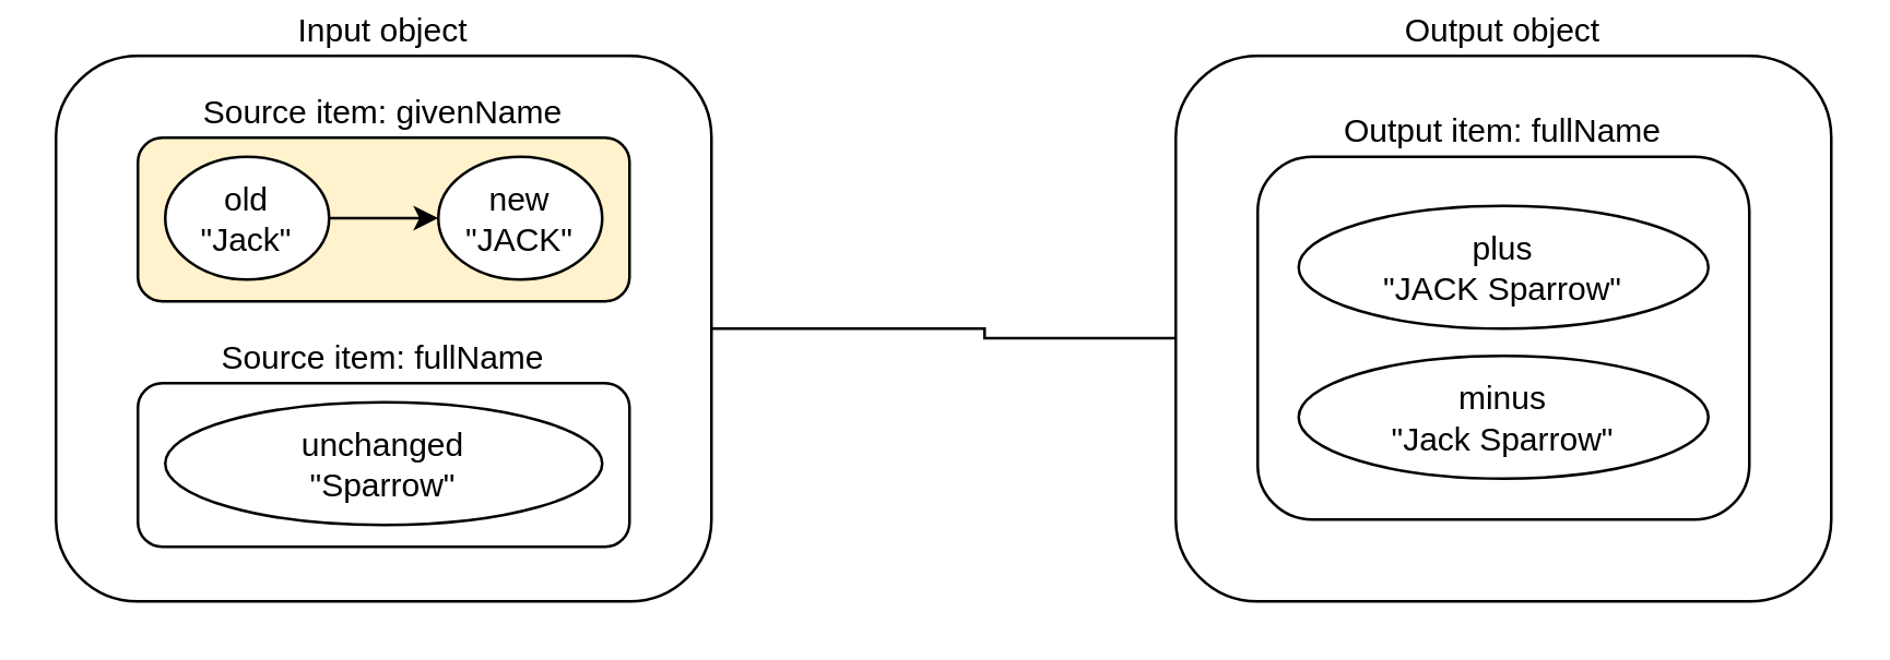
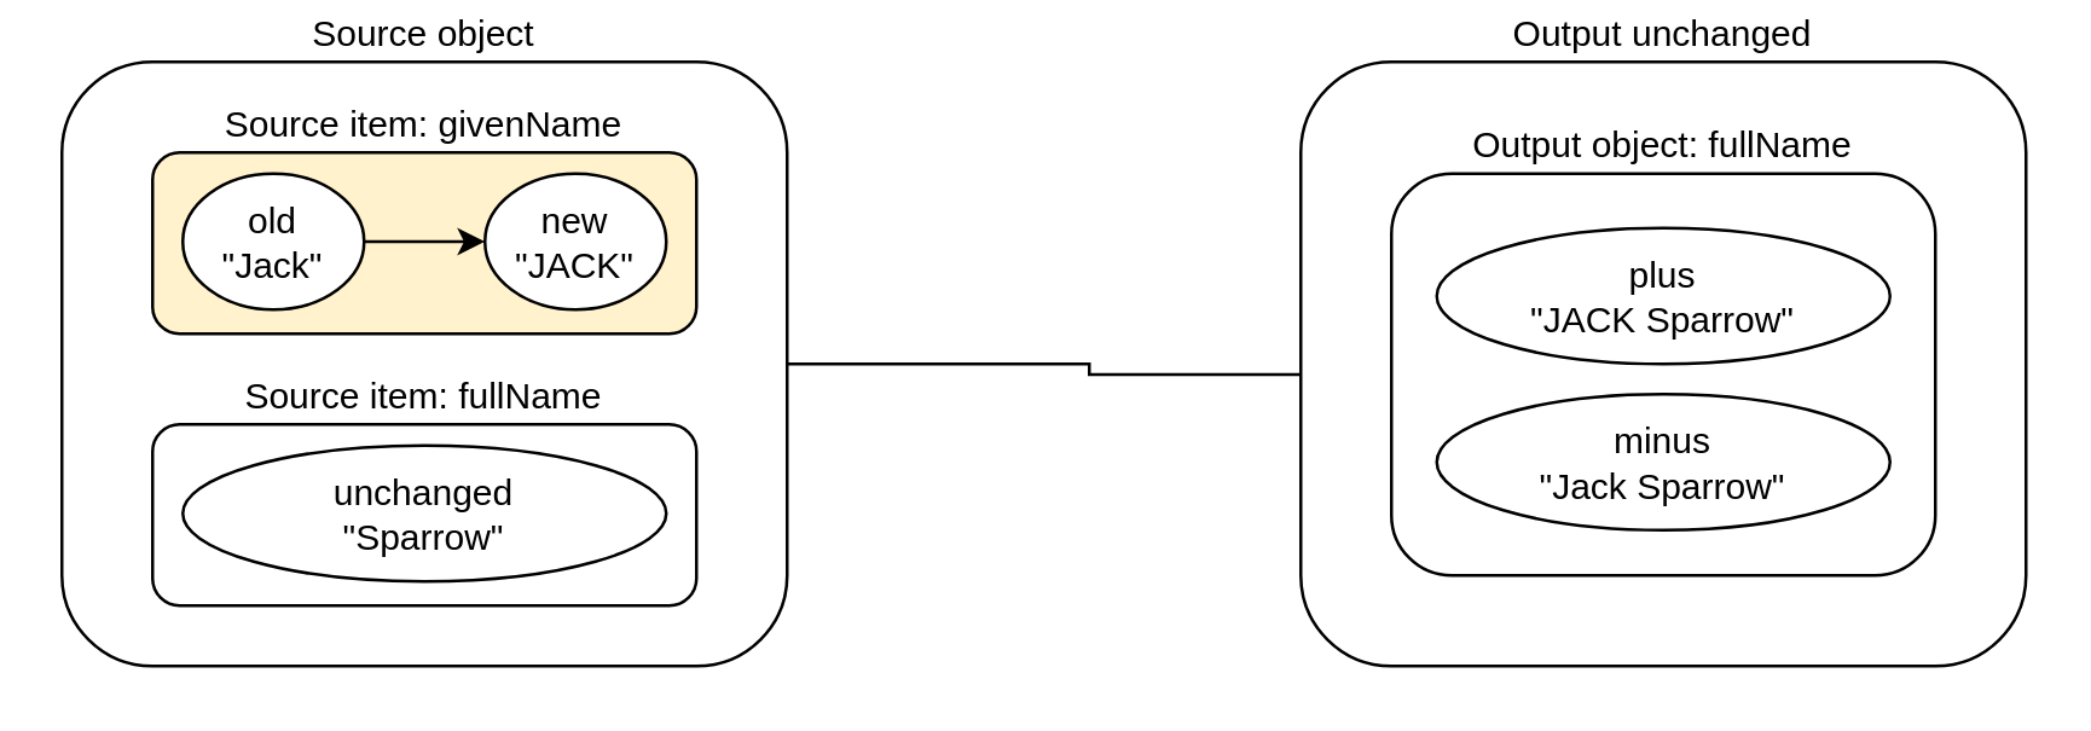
- <mxCell id="3" value="Input object" style="rounded=1;whiteSpace=wrap;html=1;labelPosition=center;verticalLabelPosition=top;align=center;verticalAlign=bottom;" parent="1" vertex="1"><mxGeometry x="20" y="20" width="240" height="200" as="geometry" /></mxCell>
+ <mxCell id="3" value="Source object" style="rounded=1;whiteSpace=wrap;html=1;labelPosition=center;verticalLabelPosition=top;align=center;verticalAlign=bottom;" parent="1" vertex="1"><mxGeometry x="20" y="20" width="240" height="200" as="geometry" /></mxCell>
- <mxCell id="10" value="Output object" style="rounded=1;whiteSpace=wrap;html=1;labelPosition=center;verticalLabelPosition=top;align=center;verticalAlign=bottom;" parent="1" vertex="1"><mxGeometry x="430" y="20" width="240" height="200" as="geometry" /></mxCell>
+ <mxCell id="10" value="Output unchanged" style="rounded=1;whiteSpace=wrap;html=1;labelPosition=center;verticalLabelPosition=top;align=center;verticalAlign=bottom;" parent="1" vertex="1"><mxGeometry x="430" y="20" width="240" height="200" as="geometry" /></mxCell>
- <mxCell id="11" value="Output item: fullName" style="rounded=1;whiteSpace=wrap;html=1;labelPosition=center;verticalLabelPosition=top;align=center;verticalAlign=bottom;" parent="1" vertex="1"><mxGeometry x="460" y="57" width="180" height="133" as="geometry" /></mxCell>
+ <mxCell id="11" value="Output object: fullName" style="rounded=1;whiteSpace=wrap;html=1;labelPosition=center;verticalLabelPosition=top;align=center;verticalAlign=bottom;" parent="1" vertex="1"><mxGeometry x="460" y="57" width="180" height="133" as="geometry" /></mxCell>
